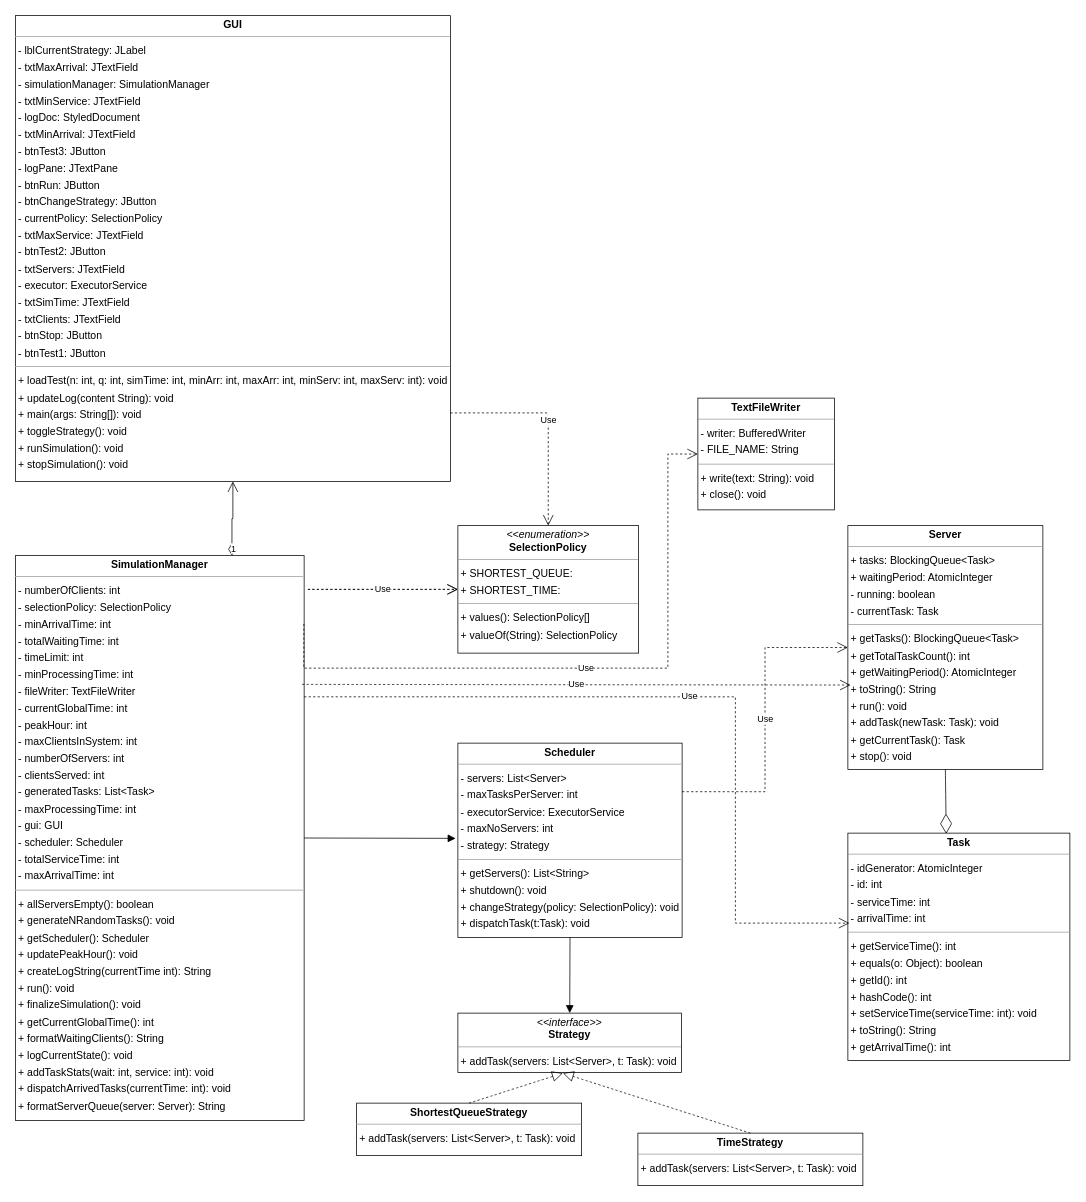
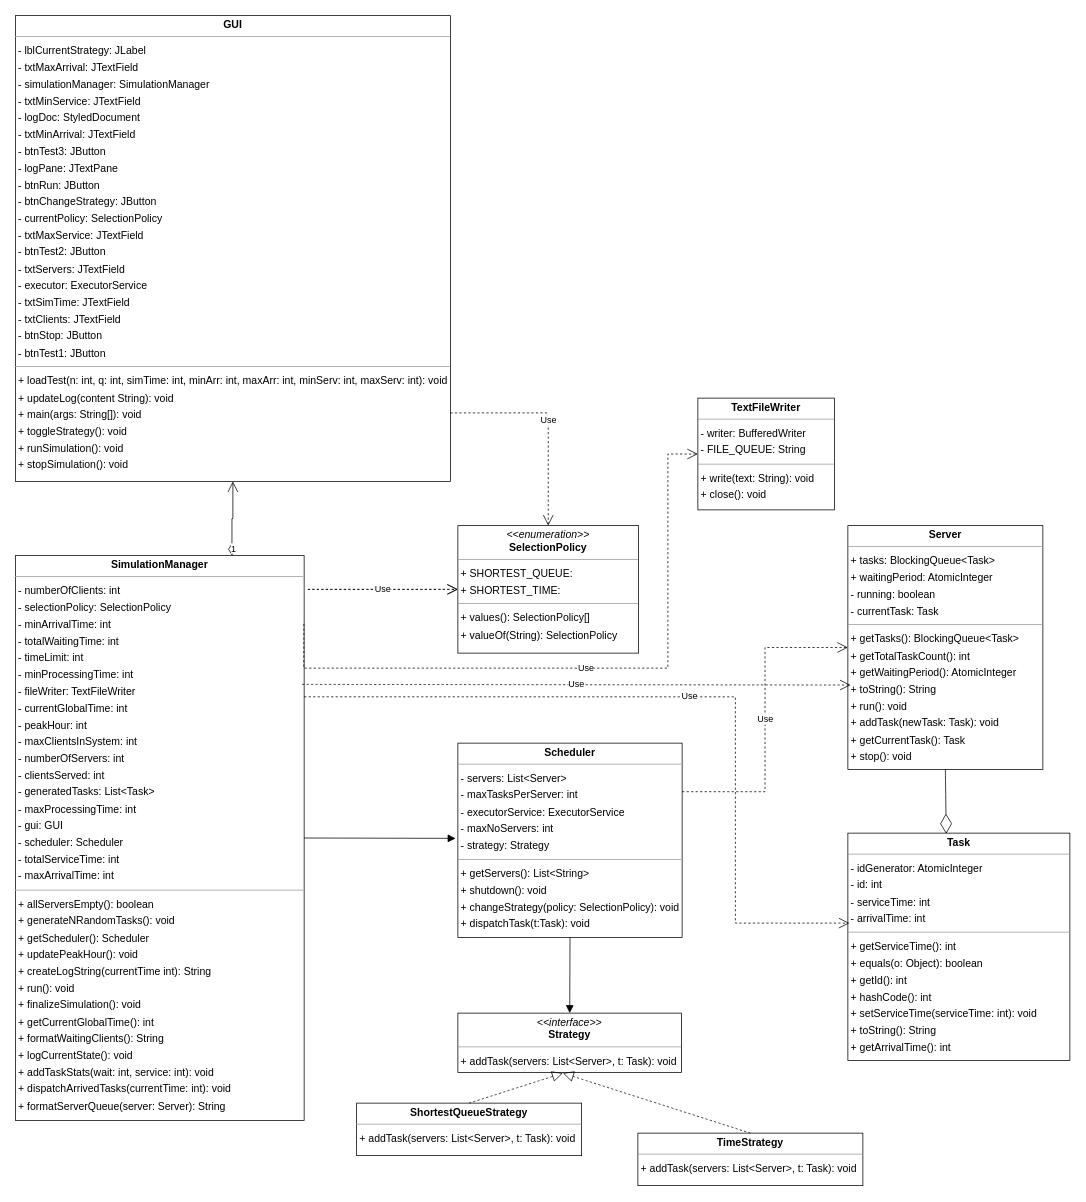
- <mxCell id="10" value="&lt;p style=&quot;margin:0px;margin-top:4px;text-align:center;&quot;&gt;&lt;b&gt;TextFileWriter&lt;/b&gt;&lt;/p&gt;&lt;hr size=&quot;1&quot;&gt;&lt;p style=&quot;margin:0 0 0 4px;line-height:1.6;&quot;&gt;&lt;/p&gt;&lt;p style=&quot;margin:0 0 0 4px;line-height:1.6;&quot;&gt;- writer: BufferedWriter&lt;br&gt;- FILE_NAME: String&lt;/p&gt;&lt;hr size=&quot;1&quot;&gt;&lt;p style=&quot;margin:0 0 0 4px;line-height:1.6;&quot;&gt;+ write(text: String): void&lt;br&gt;+ close(): void&lt;/p&gt;" style="verticalAlign=top;align=left;overflow=fill;fontSize=14;fontFamily=Helvetica;html=1;rounded=0;shadow=0;comic=0;labelBackgroundColor=none;strokeWidth=1;" parent="1" vertex="1"><mxGeometry x="930" y="530" width="182" height="149" as="geometry" /></mxCell>
+ <mxCell id="10" value="&lt;p style=&quot;margin:0px;margin-top:4px;text-align:center;&quot;&gt;&lt;b&gt;TextFileWriter&lt;/b&gt;&lt;/p&gt;&lt;hr size=&quot;1&quot;&gt;&lt;p style=&quot;margin:0 0 0 4px;line-height:1.6;&quot;&gt;&lt;/p&gt;&lt;p style=&quot;margin:0 0 0 4px;line-height:1.6;&quot;&gt;- writer: BufferedWriter&lt;br&gt;- FILE_QUEUE: String&lt;/p&gt;&lt;hr size=&quot;1&quot;&gt;&lt;p style=&quot;margin:0 0 0 4px;line-height:1.6;&quot;&gt;+ write(text: String): void&lt;br&gt;+ close(): void&lt;/p&gt;" style="verticalAlign=top;align=left;overflow=fill;fontSize=14;fontFamily=Helvetica;html=1;rounded=0;shadow=0;comic=0;labelBackgroundColor=none;strokeWidth=1;" parent="1" vertex="1"><mxGeometry x="930" y="530" width="182" height="149" as="geometry" /></mxCell>
